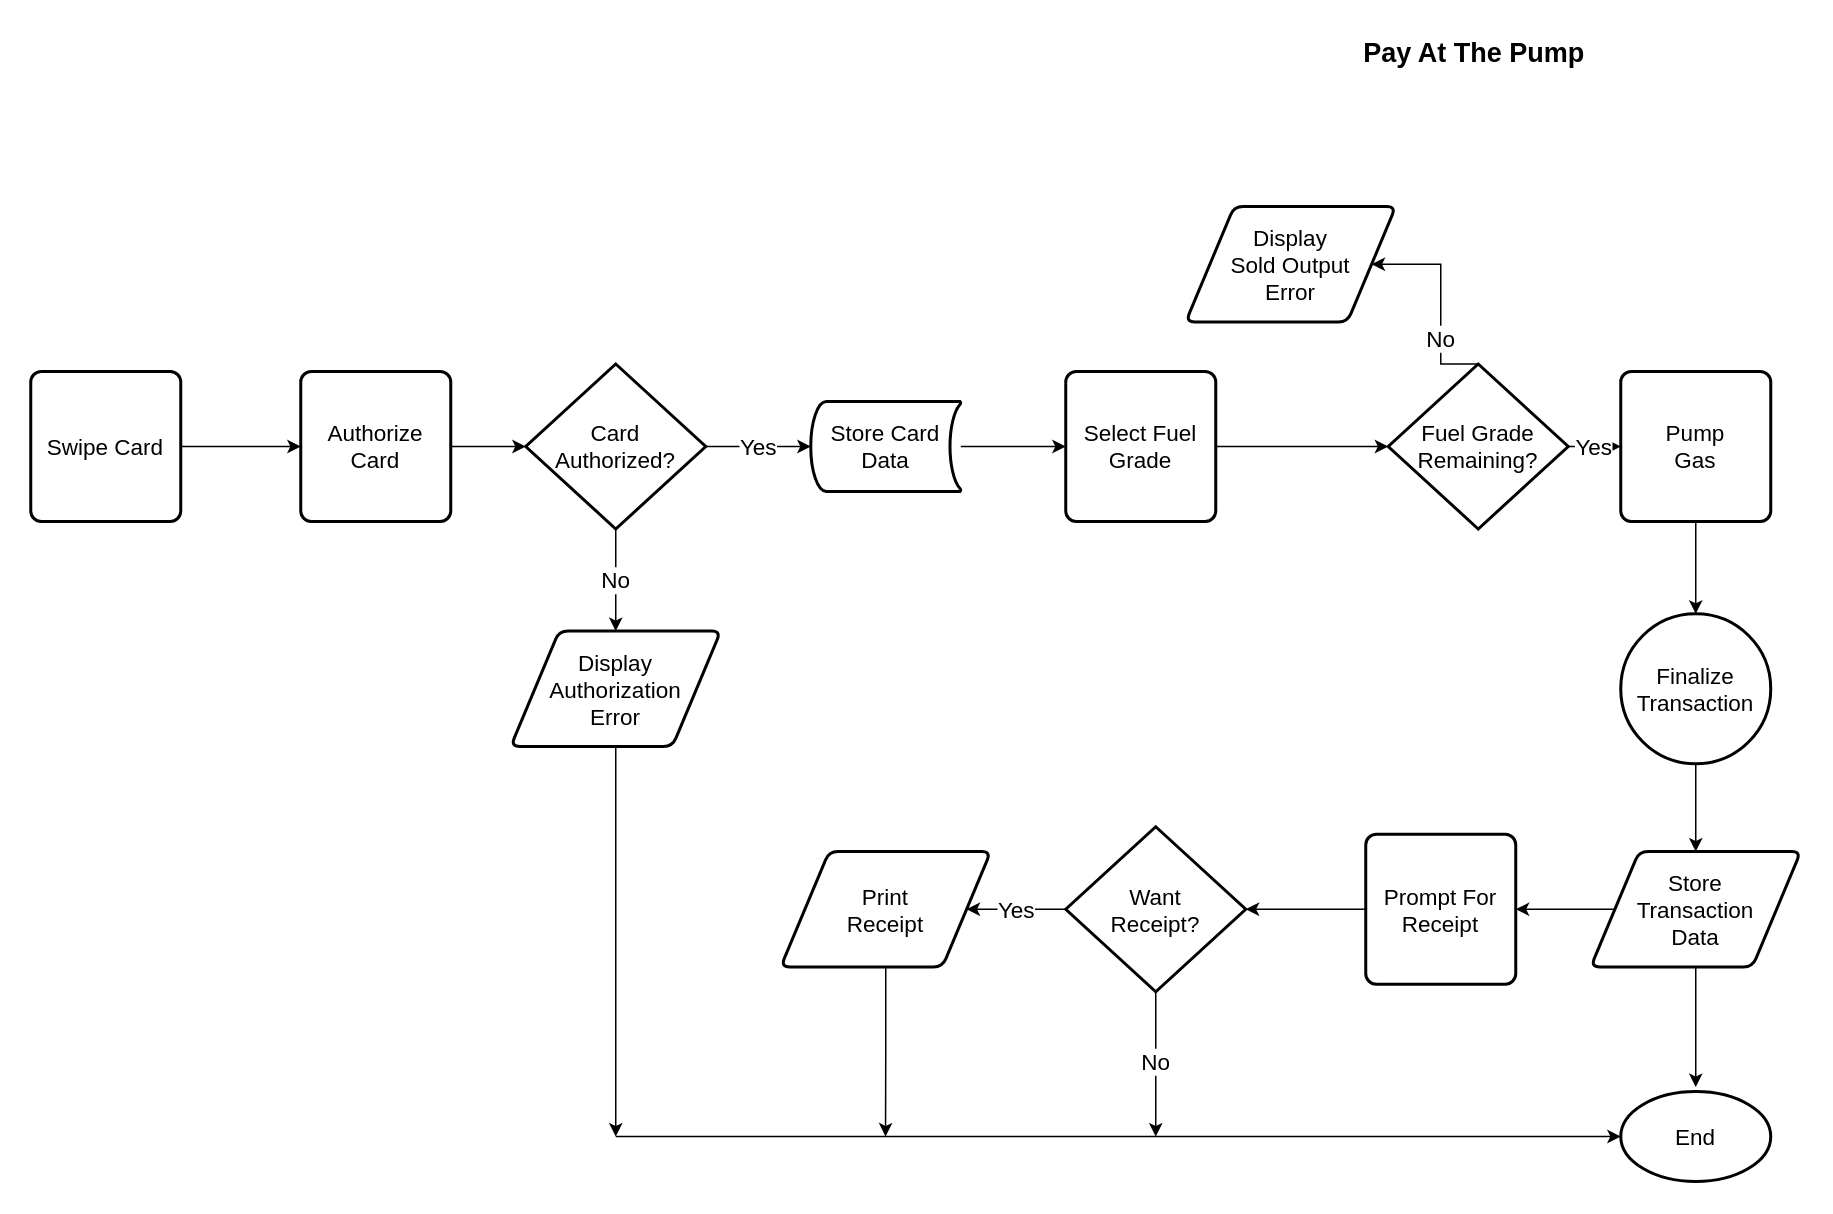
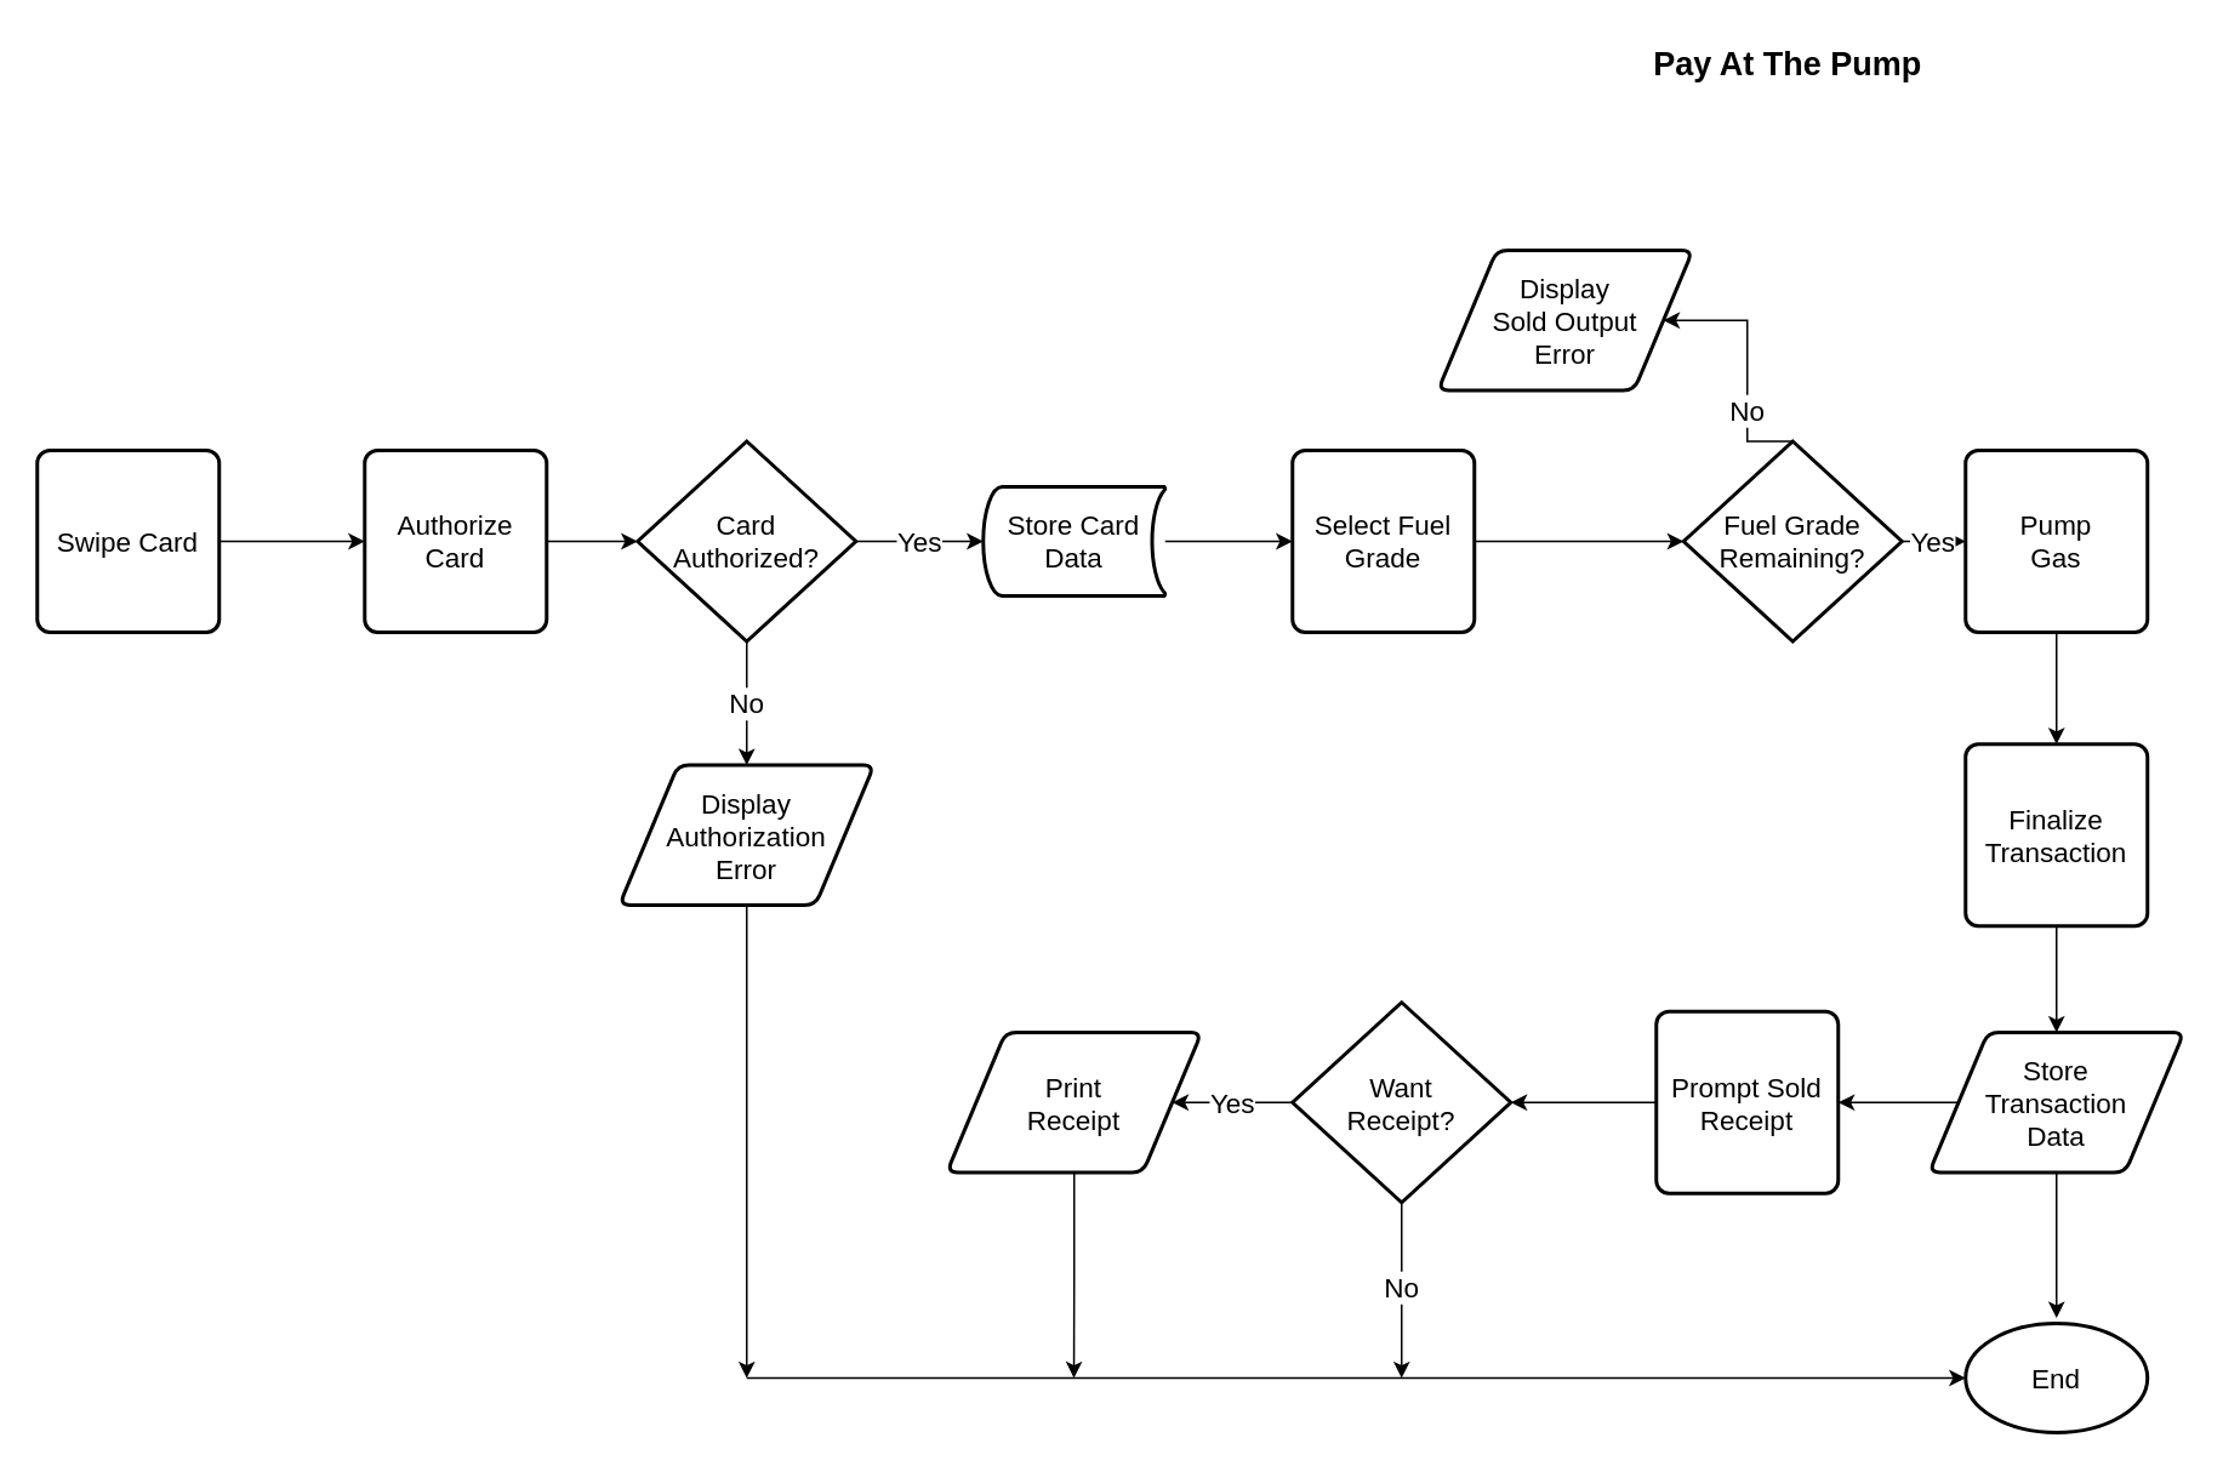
- <mxCell id="31" value="&lt;div&gt;Finalize&lt;/div&gt;&lt;div&gt;Transaction&lt;br&gt;&lt;/div&gt;" style="ellipse;whiteSpace=wrap;html=1;absoluteArcSize=1;arcSize=14;strokeWidth=2;fontSize=15;" vertex="1" parent="1"><mxGeometry x="1080" y="408.5" width="100" height="100" as="geometry" /></mxCell>
+ <mxCell id="31" value="&lt;div&gt;Finalize&lt;/div&gt;&lt;div&gt;Transaction&lt;br&gt;&lt;/div&gt;" style="rounded=1;whiteSpace=wrap;html=1;absoluteArcSize=1;arcSize=14;strokeWidth=2;fontSize=15;" vertex="1" parent="1"><mxGeometry x="1080" y="408.5" width="100" height="100" as="geometry" /></mxCell>
- <mxCell id="33" value="Prompt For Receipt" style="rounded=1;whiteSpace=wrap;html=1;absoluteArcSize=1;arcSize=14;strokeWidth=2;fontSize=15;" vertex="1" parent="1"><mxGeometry x="910" y="555.5" width="100" height="100" as="geometry" /></mxCell>
+ <mxCell id="33" value="Prompt Sold Receipt" style="rounded=1;whiteSpace=wrap;html=1;absoluteArcSize=1;arcSize=14;strokeWidth=2;fontSize=15;" vertex="1" parent="1"><mxGeometry x="910" y="555.5" width="100" height="100" as="geometry" /></mxCell>
